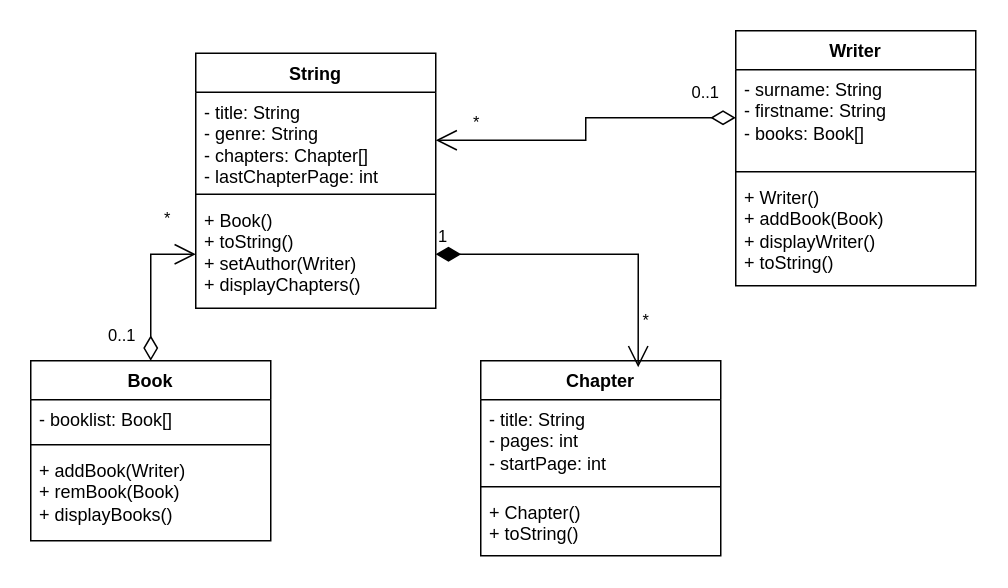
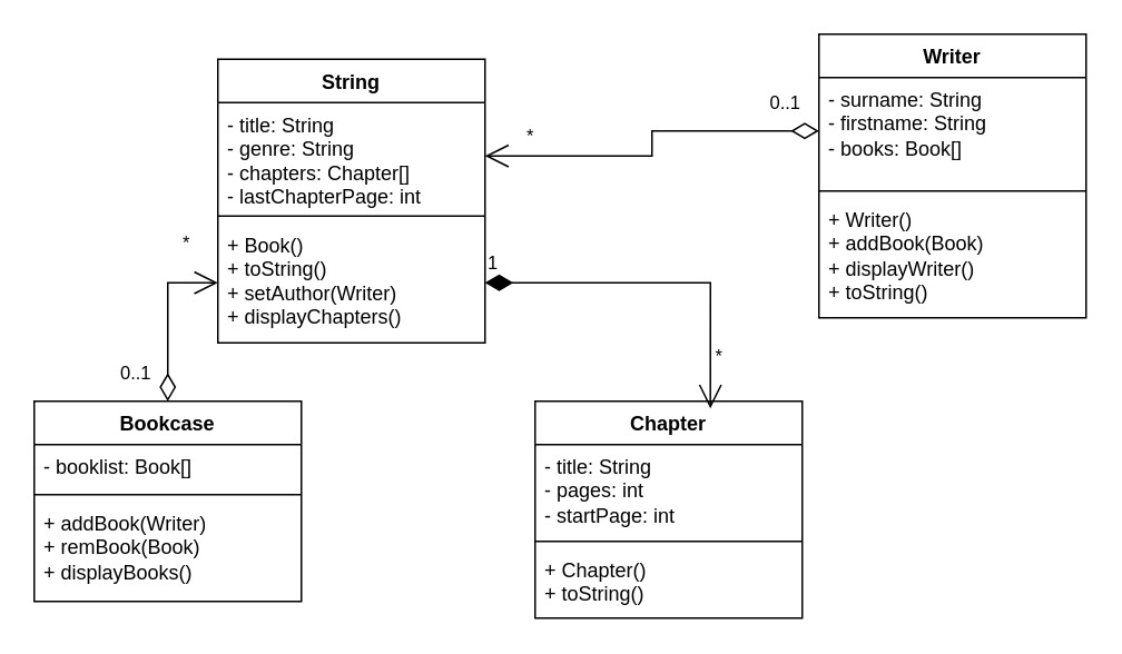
- <mxCell id="12" value="Book" style="swimlane;fontStyle=1;align=center;verticalAlign=top;childLayout=stackLayout;horizontal=1;startSize=26;horizontalStack=0;resizeParent=1;resizeParentMax=0;resizeLast=0;collapsible=1;marginBottom=0;whiteSpace=wrap;html=1;" vertex="1" parent="1"><mxGeometry x="20" y="240" width="160" height="120" as="geometry" /></mxCell>
+ <mxCell id="12" value="Bookcase" style="swimlane;fontStyle=1;align=center;verticalAlign=top;childLayout=stackLayout;horizontal=1;startSize=26;horizontalStack=0;resizeParent=1;resizeParentMax=0;resizeLast=0;collapsible=1;marginBottom=0;whiteSpace=wrap;html=1;" vertex="1" parent="1"><mxGeometry x="20" y="240" width="160" height="120" as="geometry" /></mxCell>
